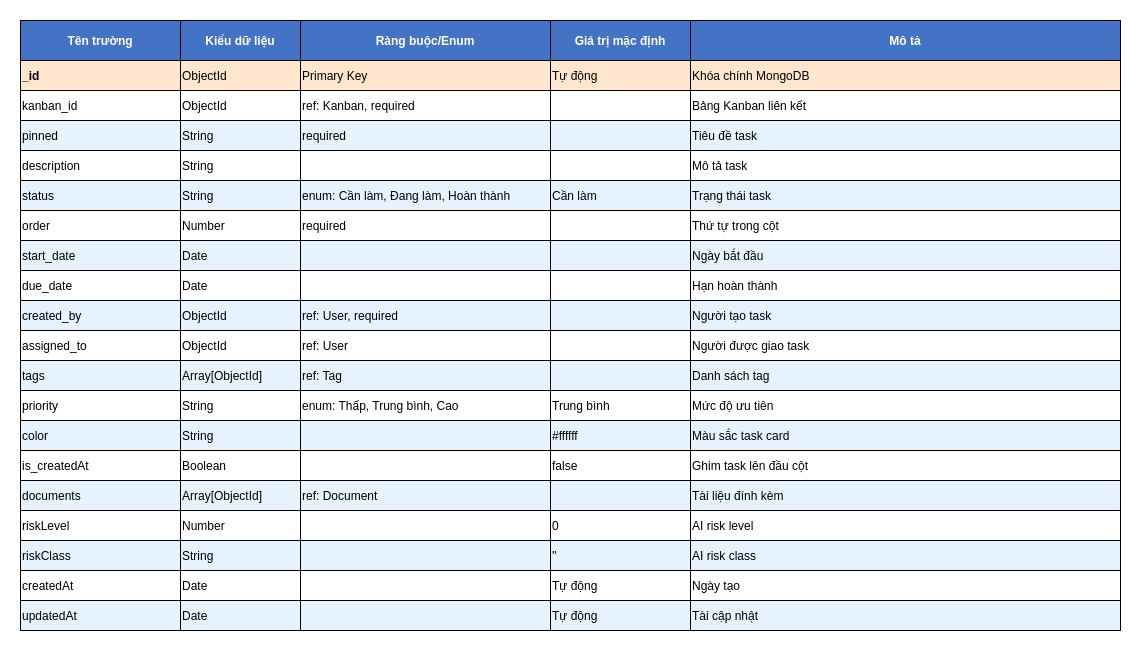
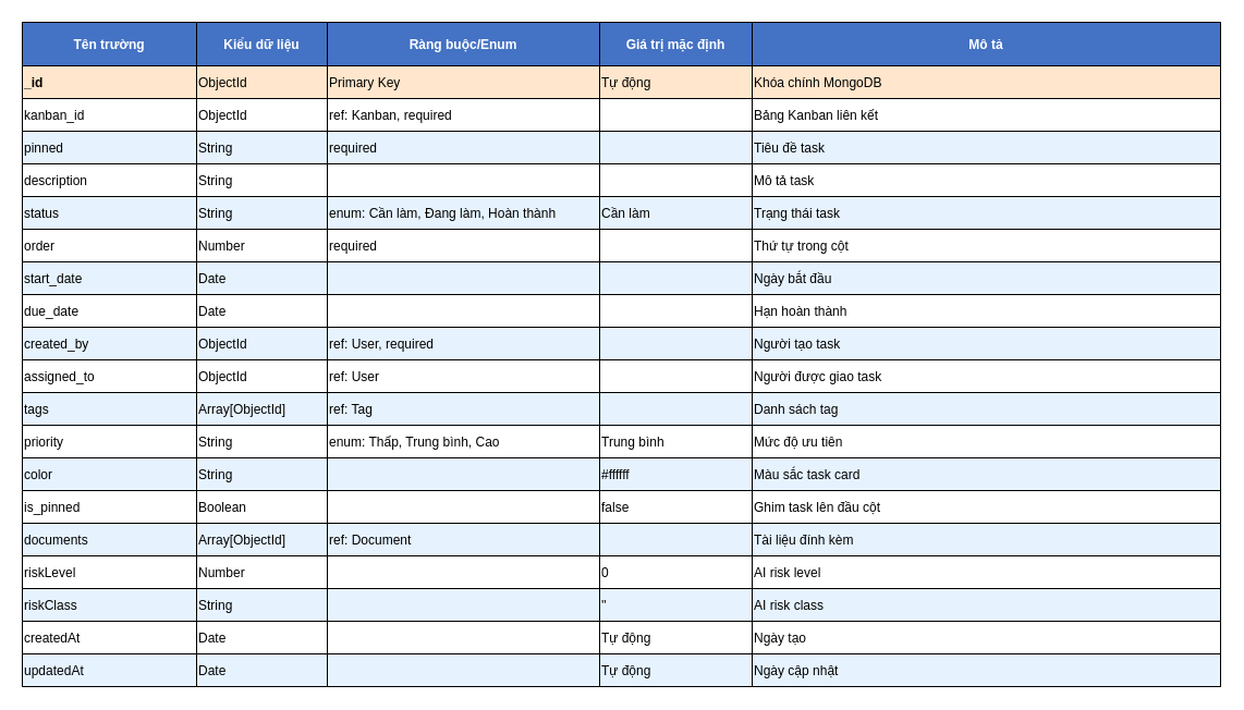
- <mxCell id="88" value="is_createdAt" style="shape=partialRectangle;connectable=0;fillColor=#ffffff;align=left;" parent="87" vertex="1"><mxGeometry width="160" height="30" as="geometry" /></mxCell>
+ <mxCell id="88" value="is_pinned" style="shape=partialRectangle;connectable=0;fillColor=#ffffff;align=left;" parent="87" vertex="1"><mxGeometry width="160" height="30" as="geometry" /></mxCell>
- <mxCell id="122" value="Tài cập nhật" style="shape=partialRectangle;connectable=0;fillColor=#E6F3FF;align=left;" parent="117" vertex="1"><mxGeometry x="670" width="430" height="30" as="geometry" /></mxCell>
+ <mxCell id="122" value="Ngày cập nhật" style="shape=partialRectangle;connectable=0;fillColor=#E6F3FF;align=left;" parent="117" vertex="1"><mxGeometry x="670" width="430" height="30" as="geometry" /></mxCell>
